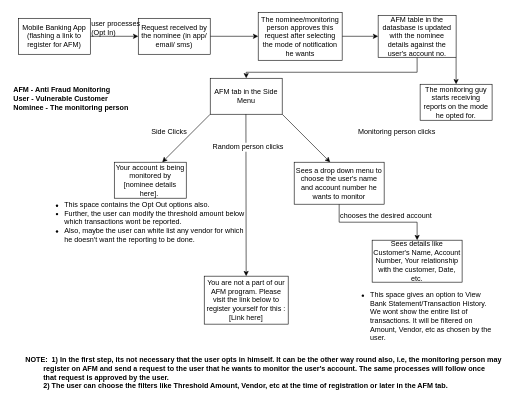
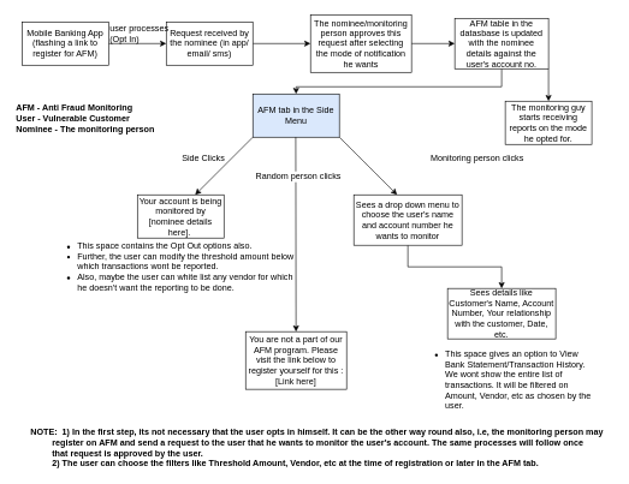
- <mxCell id="10" value="AFM tab in the Side Menu" style="rounded=0;whiteSpace=wrap;html=1;" vertex="1" parent="1"><mxGeometry x="350" y="130" width="120" height="60" as="geometry" /></mxCell>
+ <mxCell id="10" value="AFM tab in the Side Menu" style="rounded=0;whiteSpace=wrap;html=1;fillColor=#dae8fc;" vertex="1" parent="1"><mxGeometry x="350" y="130" width="120" height="60" as="geometry" /></mxCell>
- <mxCell id="22" value="chooses the desired account" style="text;html=1;resizable=0;points=[];autosize=1;align=left;verticalAlign=top;spacingTop=-4;" vertex="1" parent="1"><mxGeometry x="565" y="350" width="170" height="20" as="geometry" /></mxCell>
